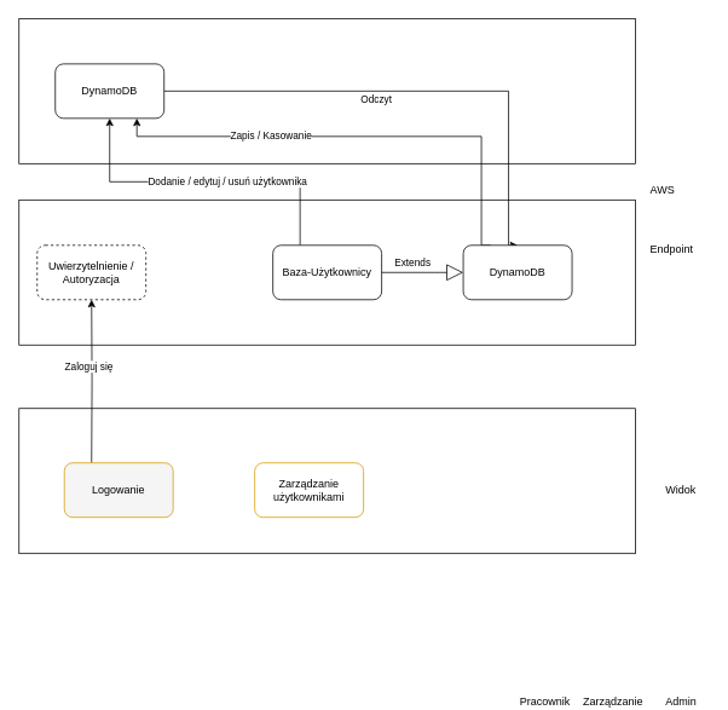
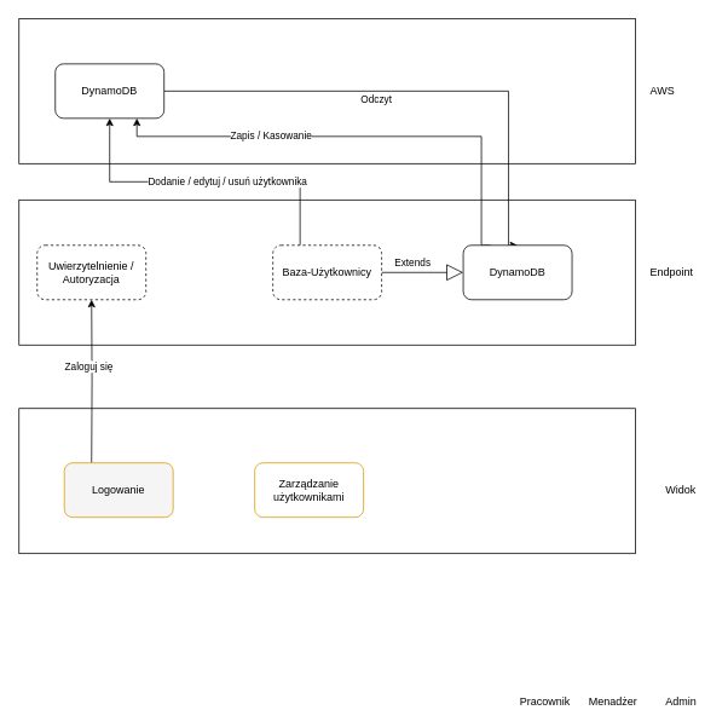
- <mxCell id="5" value="AWS" style="text;html=1;strokeColor=none;fillColor=none;align=center;verticalAlign=middle;whiteSpace=wrap;rounded=0;" vertex="1" parent="1"><mxGeometry x="710" y="200" width="40" height="20" as="geometry" /></mxCell>
+ <mxCell id="5" value="AWS" style="text;html=1;strokeColor=none;fillColor=none;align=center;verticalAlign=middle;whiteSpace=wrap;rounded=0;" vertex="1" parent="1"><mxGeometry x="710" y="90" width="40" height="20" as="geometry" /></mxCell>
- <mxCell id="6" value="Endpoint" style="text;html=1;strokeColor=none;fillColor=none;align=center;verticalAlign=middle;whiteSpace=wrap;rounded=0;" vertex="1" parent="1"><mxGeometry x="710" y="265" width="60" height="20" as="geometry" /></mxCell>
+ <mxCell id="6" value="Endpoint" style="text;html=1;strokeColor=none;fillColor=none;align=center;verticalAlign=middle;whiteSpace=wrap;rounded=0;" vertex="1" parent="1"><mxGeometry x="710" y="290" width="60" height="20" as="geometry" /></mxCell>
- <mxCell id="18" value="Baza-Użytkownicy" style="rounded=1;whiteSpace=wrap;html=1;" vertex="1" parent="1"><mxGeometry x="300" y="270" width="120" height="60" as="geometry" /></mxCell>
+ <mxCell id="18" value="Baza-Użytkownicy" style="rounded=1;whiteSpace=wrap;html=1;dashed=1;" vertex="1" parent="1"><mxGeometry x="300" y="270" width="120" height="60" as="geometry" /></mxCell>
- <mxCell id="25" value="Zarządzanie" style="shape=image;html=1;verticalAlign=top;verticalLabelPosition=bottom;labelBackgroundColor=#ffffff;imageAspect=0;aspect=fixed;image=https://cdn3.iconfinder.com/data/icons/shopping-and-retail-15/512/Crown-128.png" vertex="1" parent="1"><mxGeometry x="640" y="690" width="70" height="70" as="geometry" /></mxCell>
+ <mxCell id="25" value="Menadżer" style="shape=image;html=1;verticalAlign=top;verticalLabelPosition=bottom;labelBackgroundColor=#ffffff;imageAspect=0;aspect=fixed;image=https://cdn3.iconfinder.com/data/icons/shopping-and-retail-15/512/Crown-128.png" vertex="1" parent="1"><mxGeometry x="640" y="690" width="70" height="70" as="geometry" /></mxCell>
